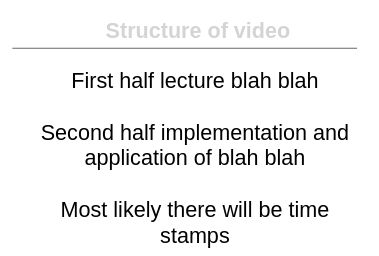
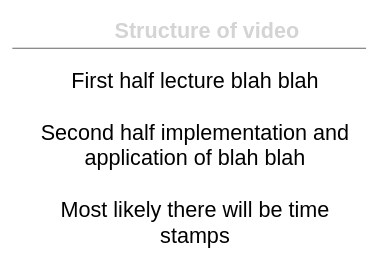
- <mxCell id="2" value="&lt;h2 style=&quot;color: rgb(212, 212, 212); line-height: 19px; font-size: 36px;&quot;&gt;Structure of video&lt;/h2&gt;" style="text;html=1;strokeColor=none;fillColor=none;align=center;verticalAlign=middle;whiteSpace=wrap;rounded=0;" parent="1" vertex="1"><mxGeometry x="65" y="20" width="530" height="60" as="geometry" /></mxCell>
+ <mxCell id="2" value="&lt;h2 style=&quot;color: rgb(212, 212, 212); line-height: 19px; font-size: 36px;&quot;&gt;Structure of video&lt;/h2&gt;" style="text;html=1;strokeColor=none;fillColor=none;align=center;verticalAlign=middle;whiteSpace=wrap;rounded=0;" parent="1" vertex="1"><mxGeometry x="80" width="530" height="60" as="geometry" y="20" /></mxCell>
